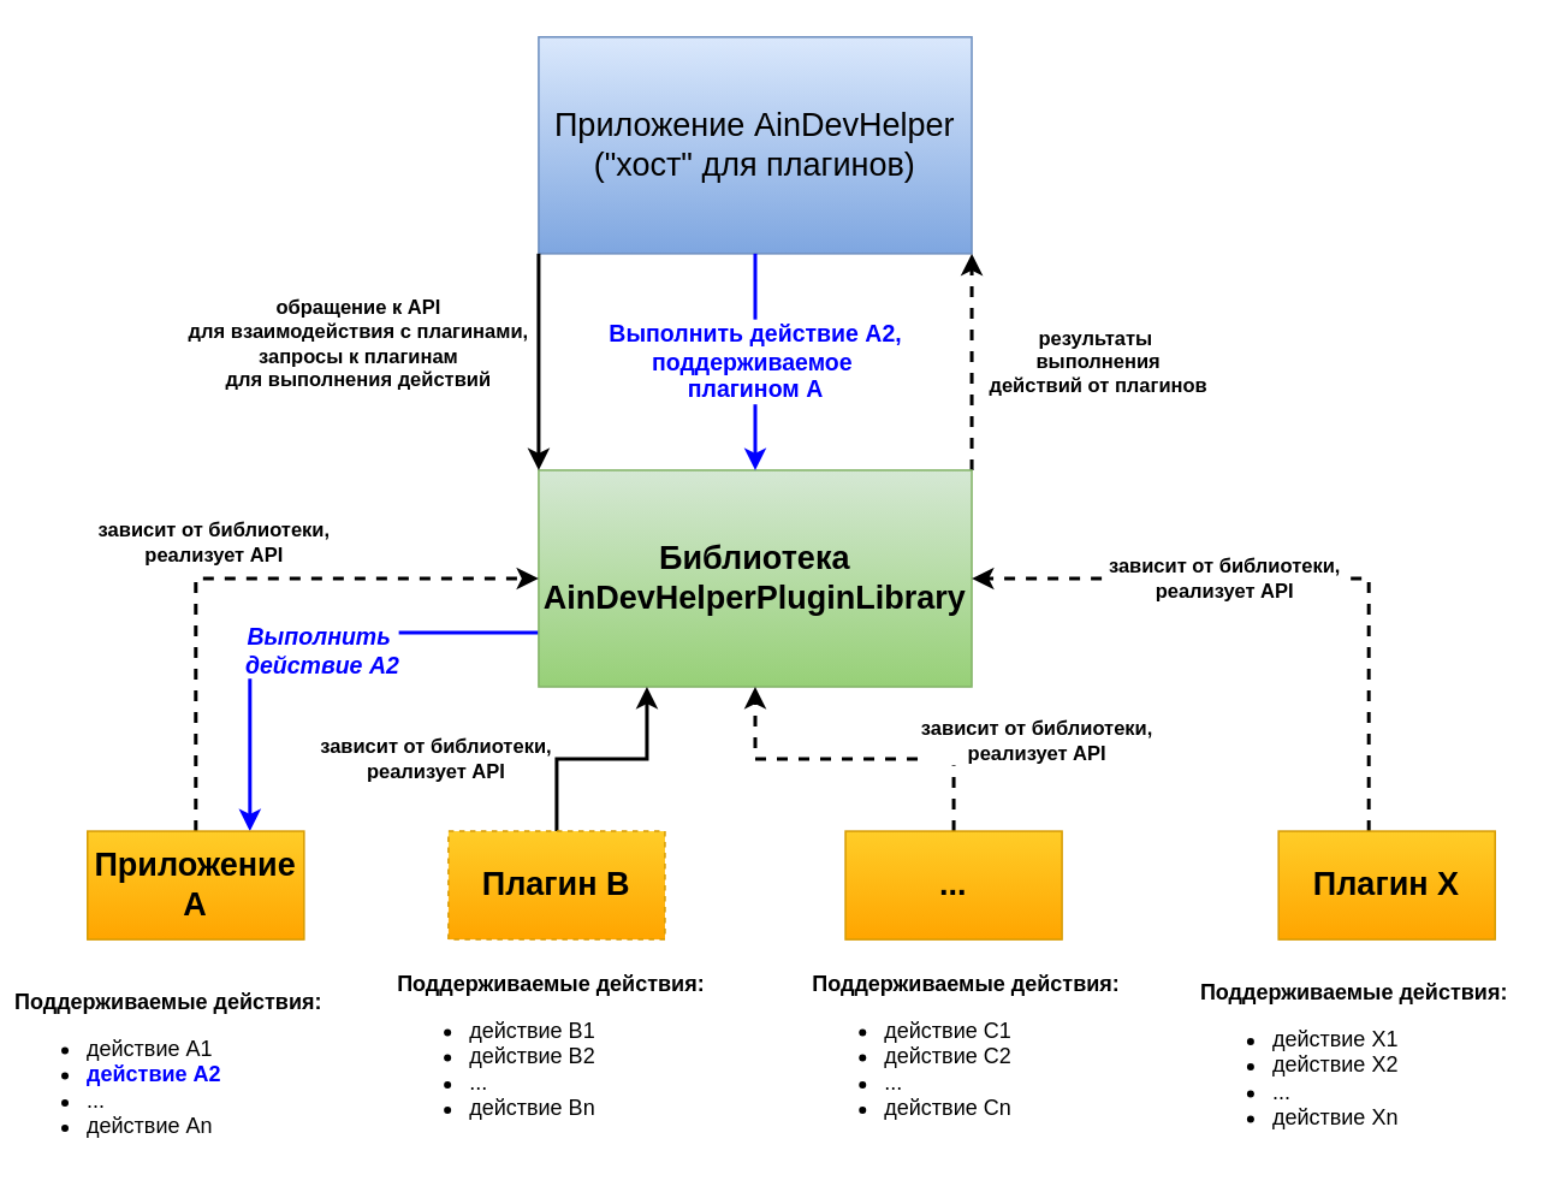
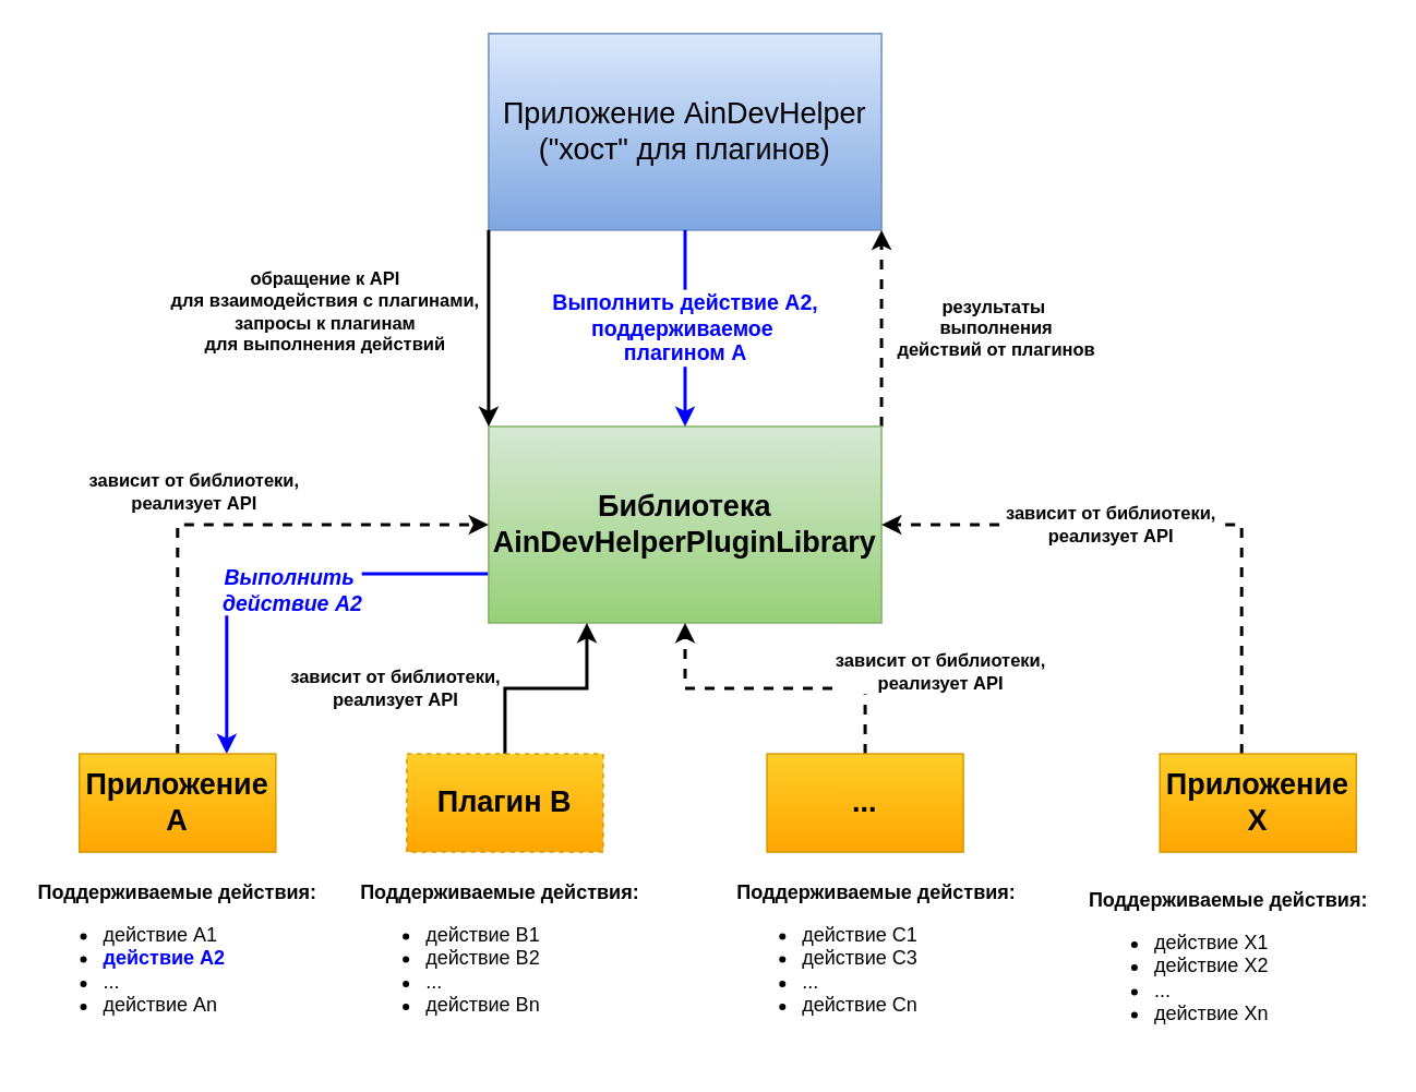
- <mxCell id="14" value="Плагин X" style="rounded=0;whiteSpace=wrap;html=1;fillColor=#ffcd28;gradientColor=#ffa500;strokeColor=#d79b00;fontStyle=1;fontSize=18;" vertex="1" parent="1"><mxGeometry x="708" y="460" width="120" height="60" as="geometry" /></mxCell>
+ <mxCell id="14" value="Приложение X" style="rounded=0;whiteSpace=wrap;html=1;fillColor=#ffcd28;gradientColor=#ffa500;strokeColor=#d79b00;fontStyle=1;fontSize=18;" vertex="1" parent="1"><mxGeometry x="708" y="460" width="120" height="60" as="geometry" /></mxCell>
- <mxCell id="17" value="&lt;b&gt;Поддерживаемые действия:&lt;/b&gt;&lt;br&gt;&lt;ul&gt;&lt;li&gt;действие C1&lt;/li&gt;&lt;li&gt;действие C2&lt;/li&gt;&lt;li&gt;...&lt;/li&gt;&lt;li&gt;действие Cn&lt;/li&gt;&lt;/ul&gt;" style="text;html=1;align=left;verticalAlign=middle;whiteSpace=wrap;rounded=0;" vertex="1" parent="1"><mxGeometry x="448" y="530" width="180" height="110" as="geometry" /></mxCell>
+ <mxCell id="17" value="&lt;b&gt;Поддерживаемые действия:&lt;/b&gt;&lt;br&gt;&lt;ul&gt;&lt;li&gt;действие C1&lt;/li&gt;&lt;li&gt;действие C3&lt;/li&gt;&lt;li&gt;...&lt;/li&gt;&lt;li&gt;действие Cn&lt;/li&gt;&lt;/ul&gt;" style="text;html=1;align=left;verticalAlign=middle;whiteSpace=wrap;rounded=0;" vertex="1" parent="1"><mxGeometry x="448" y="530" width="180" height="110" as="geometry" /></mxCell>
- <mxCell id="15" value="&lt;b&gt;Поддерживаемые действия:&lt;/b&gt;&lt;br&gt;&lt;ul&gt;&lt;li&gt;действие A1&lt;/li&gt;&lt;li&gt;&lt;font color=&quot;#0000ff&quot;&gt;&lt;b&gt;действие A2&lt;/b&gt;&lt;/font&gt;&lt;/li&gt;&lt;li&gt;...&lt;/li&gt;&lt;li&gt;действие An&lt;/li&gt;&lt;/ul&gt;" style="text;html=1;align=left;verticalAlign=middle;whiteSpace=wrap;rounded=0;" vertex="1" parent="1"><mxGeometry x="5.5" y="540" width="175" height="110" as="geometry" /></mxCell>
+ <mxCell id="15" value="&lt;b&gt;Поддерживаемые действия:&lt;/b&gt;&lt;br&gt;&lt;ul&gt;&lt;li&gt;действие A1&lt;/li&gt;&lt;li&gt;&lt;font color=&quot;#0000ff&quot;&gt;&lt;b&gt;действие A2&lt;/b&gt;&lt;/font&gt;&lt;/li&gt;&lt;li&gt;...&lt;/li&gt;&lt;li&gt;действие An&lt;/li&gt;&lt;/ul&gt;" style="text;html=1;align=left;verticalAlign=middle;whiteSpace=wrap;rounded=0;" vertex="1" parent="1"><mxGeometry x="20.5" y="530" width="175" height="110" as="geometry" /></mxCell>
